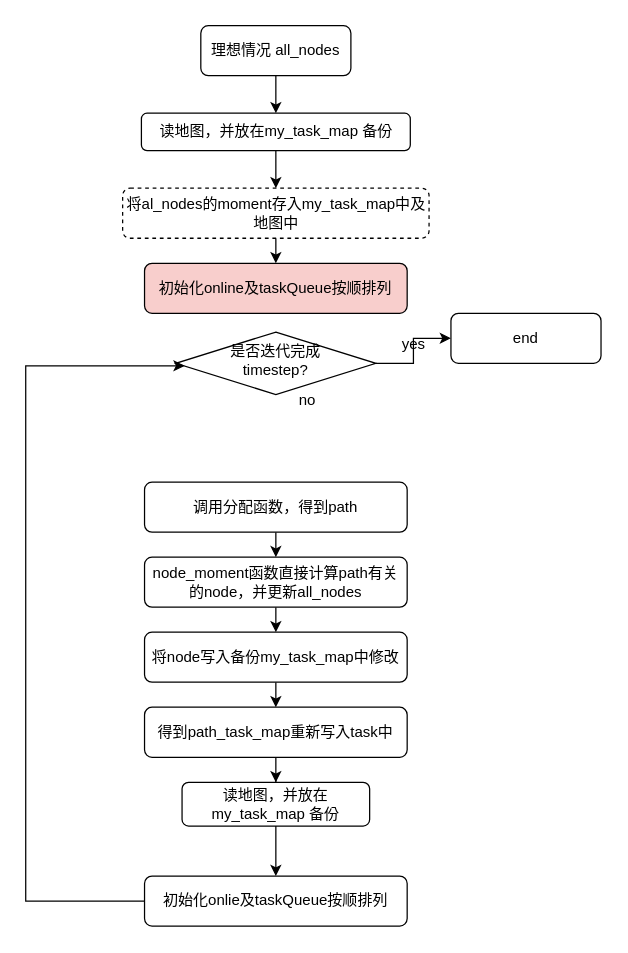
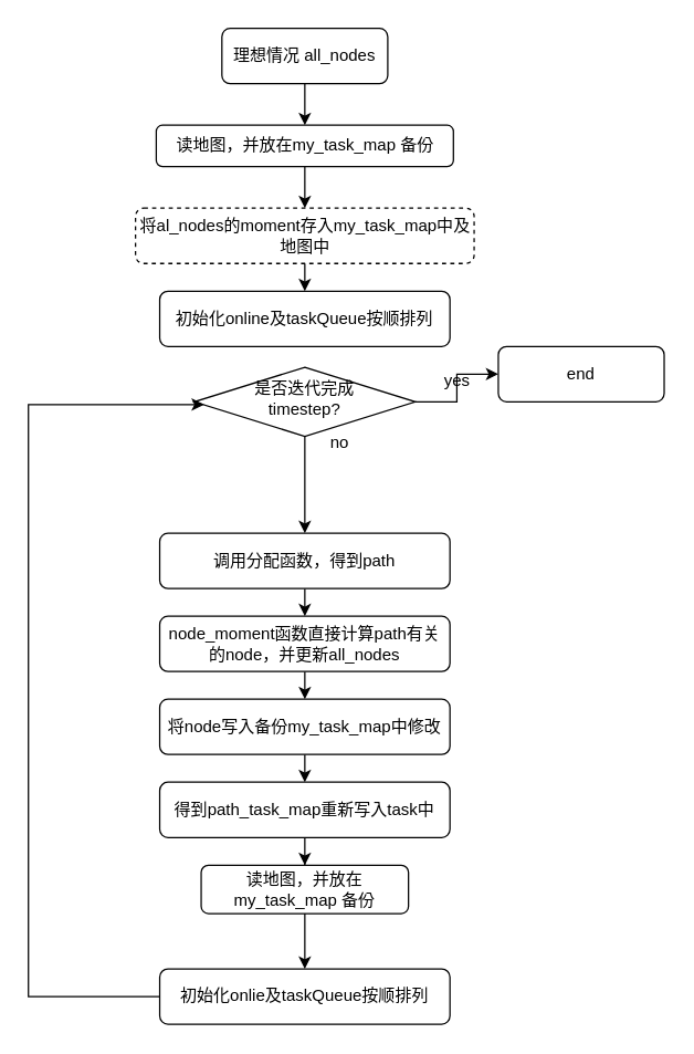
- <mxCell id="22" value="初始化online及taskQueue按顺排列" style="rounded=1;whiteSpace=wrap;html=1;fontSize=12;glass=0;strokeWidth=1;shadow=0;fillColor=#f8cecc;" vertex="1" parent="1"><mxGeometry x="115" y="210" width="210" height="40" as="geometry" /></mxCell>
+ <mxCell id="22" value="初始化online及taskQueue按顺排列" style="rounded=1;whiteSpace=wrap;html=1;fontSize=12;glass=0;strokeWidth=1;shadow=0;" vertex="1" parent="1"><mxGeometry x="115" y="210" width="210" height="40" as="geometry" /></mxCell>
+ <mxCell id="5" style="edgeStyle=orthogonalEdgeStyle;rounded=0;orthogonalLoop=1;jettySize=auto;html=1;exitX=0.5;exitY=1;exitDx=0;exitDy=0;entryX=0.5;entryY=0;entryDx=0;entryDy=0;" edge="1" parent="1" source="6" target="11"><mxGeometry relative="1" as="geometry" /></mxCell>
